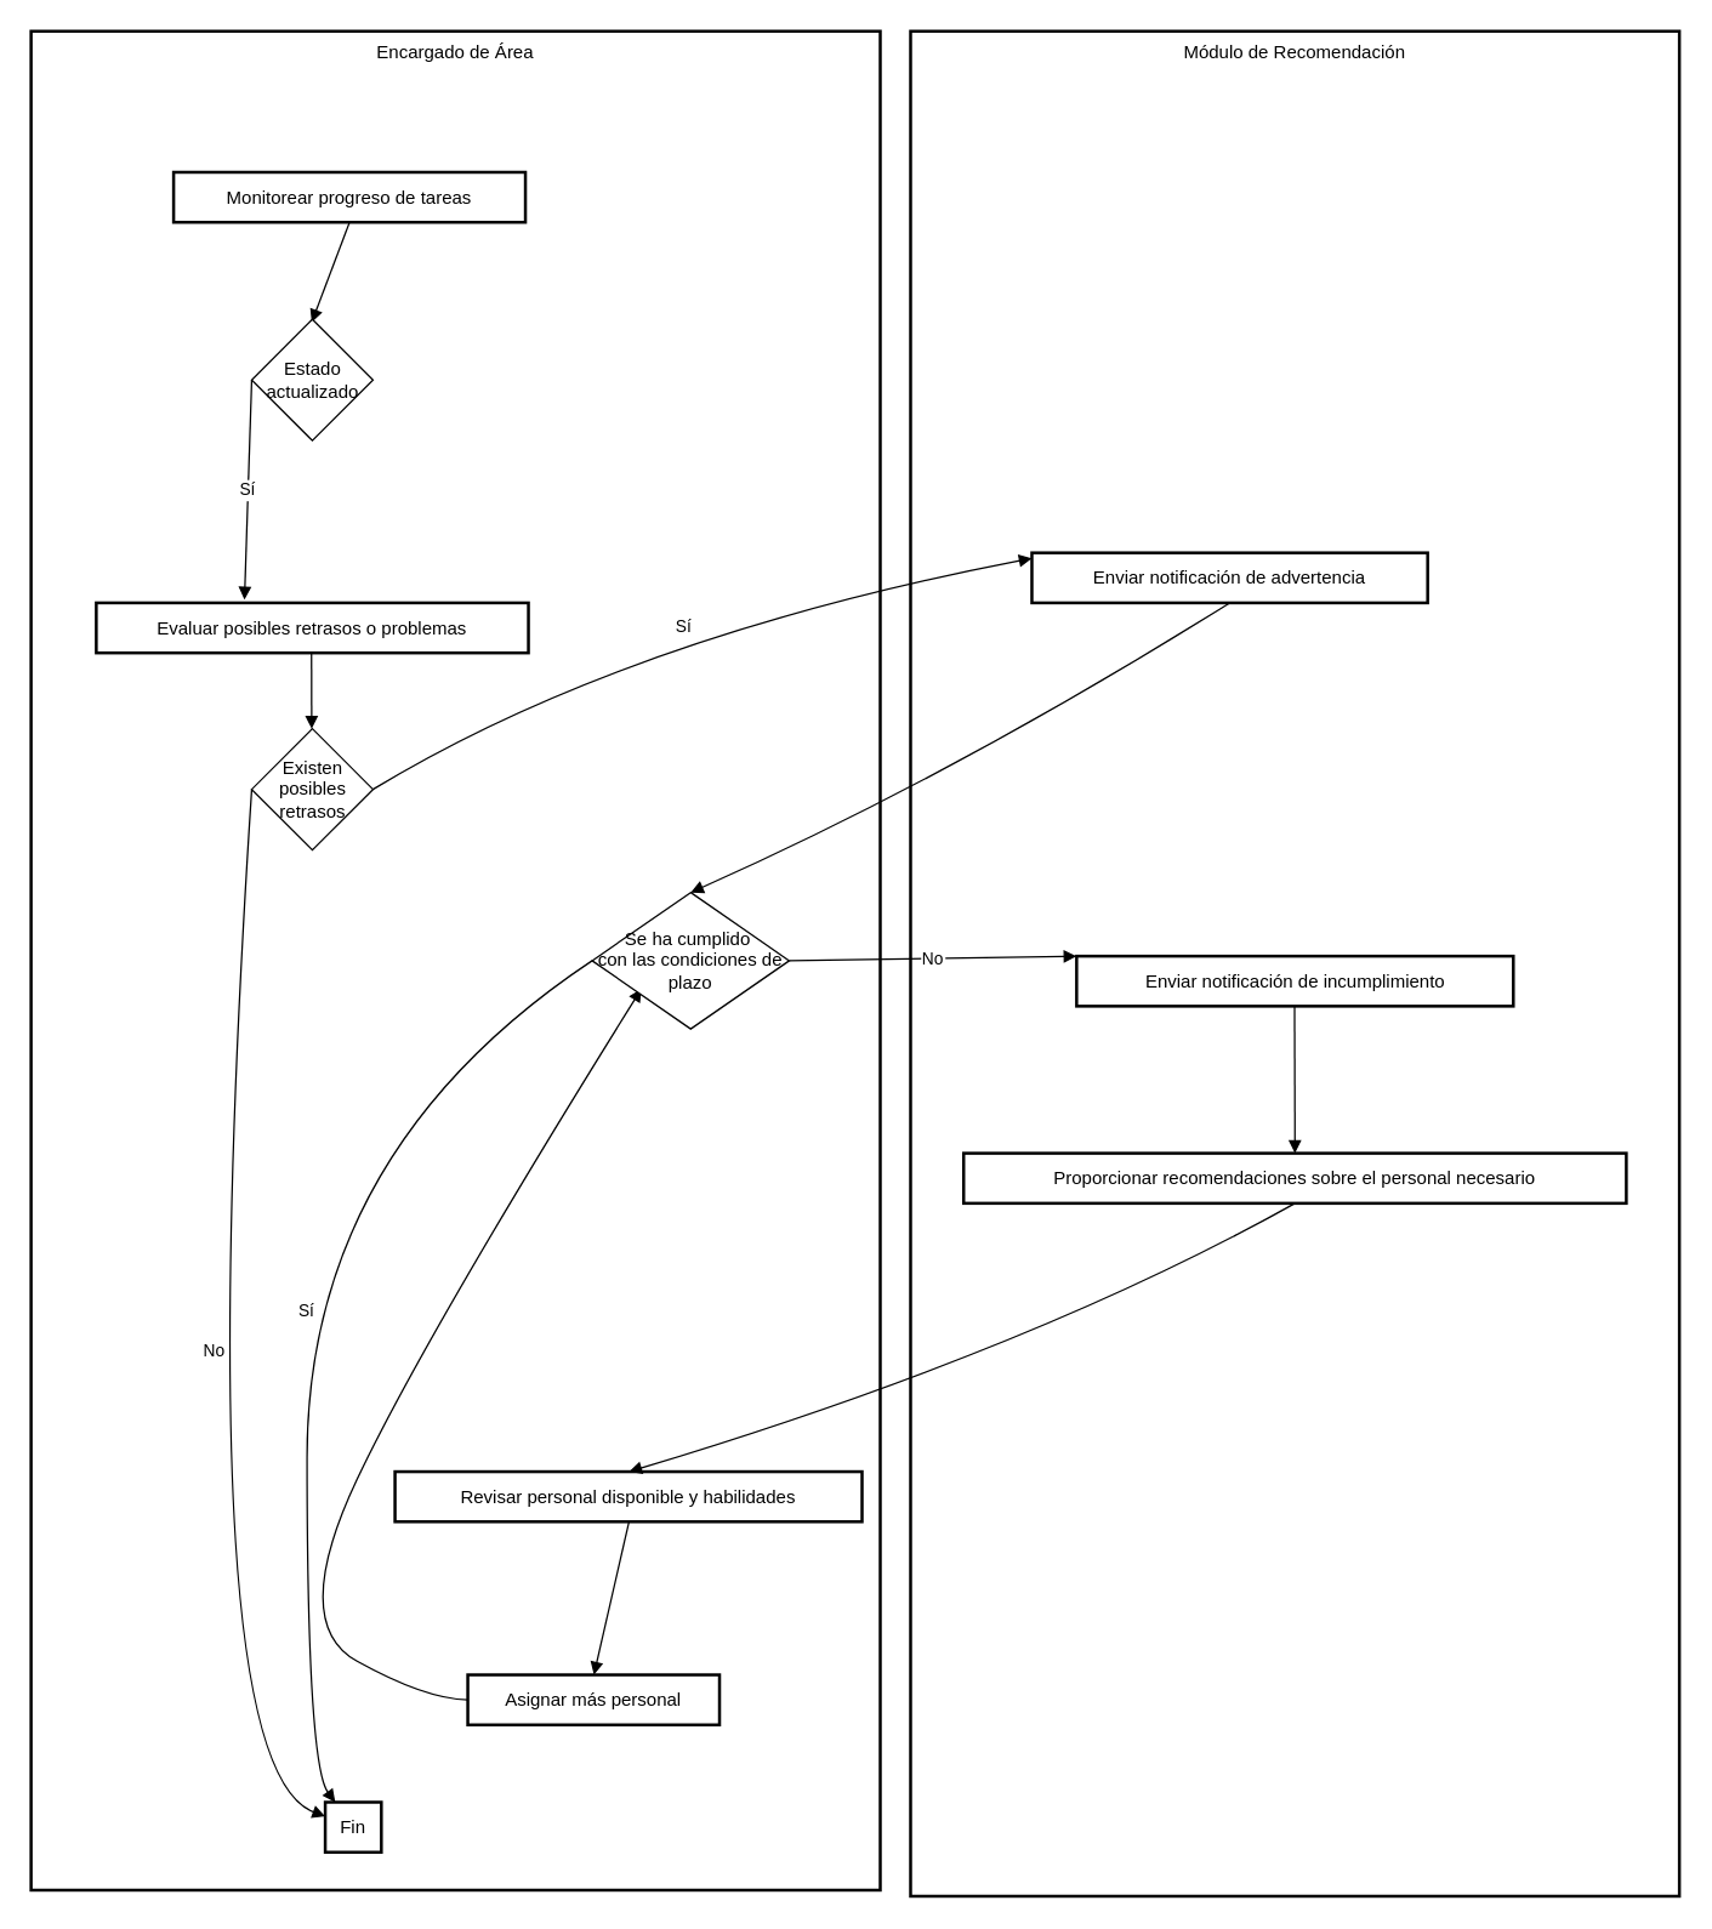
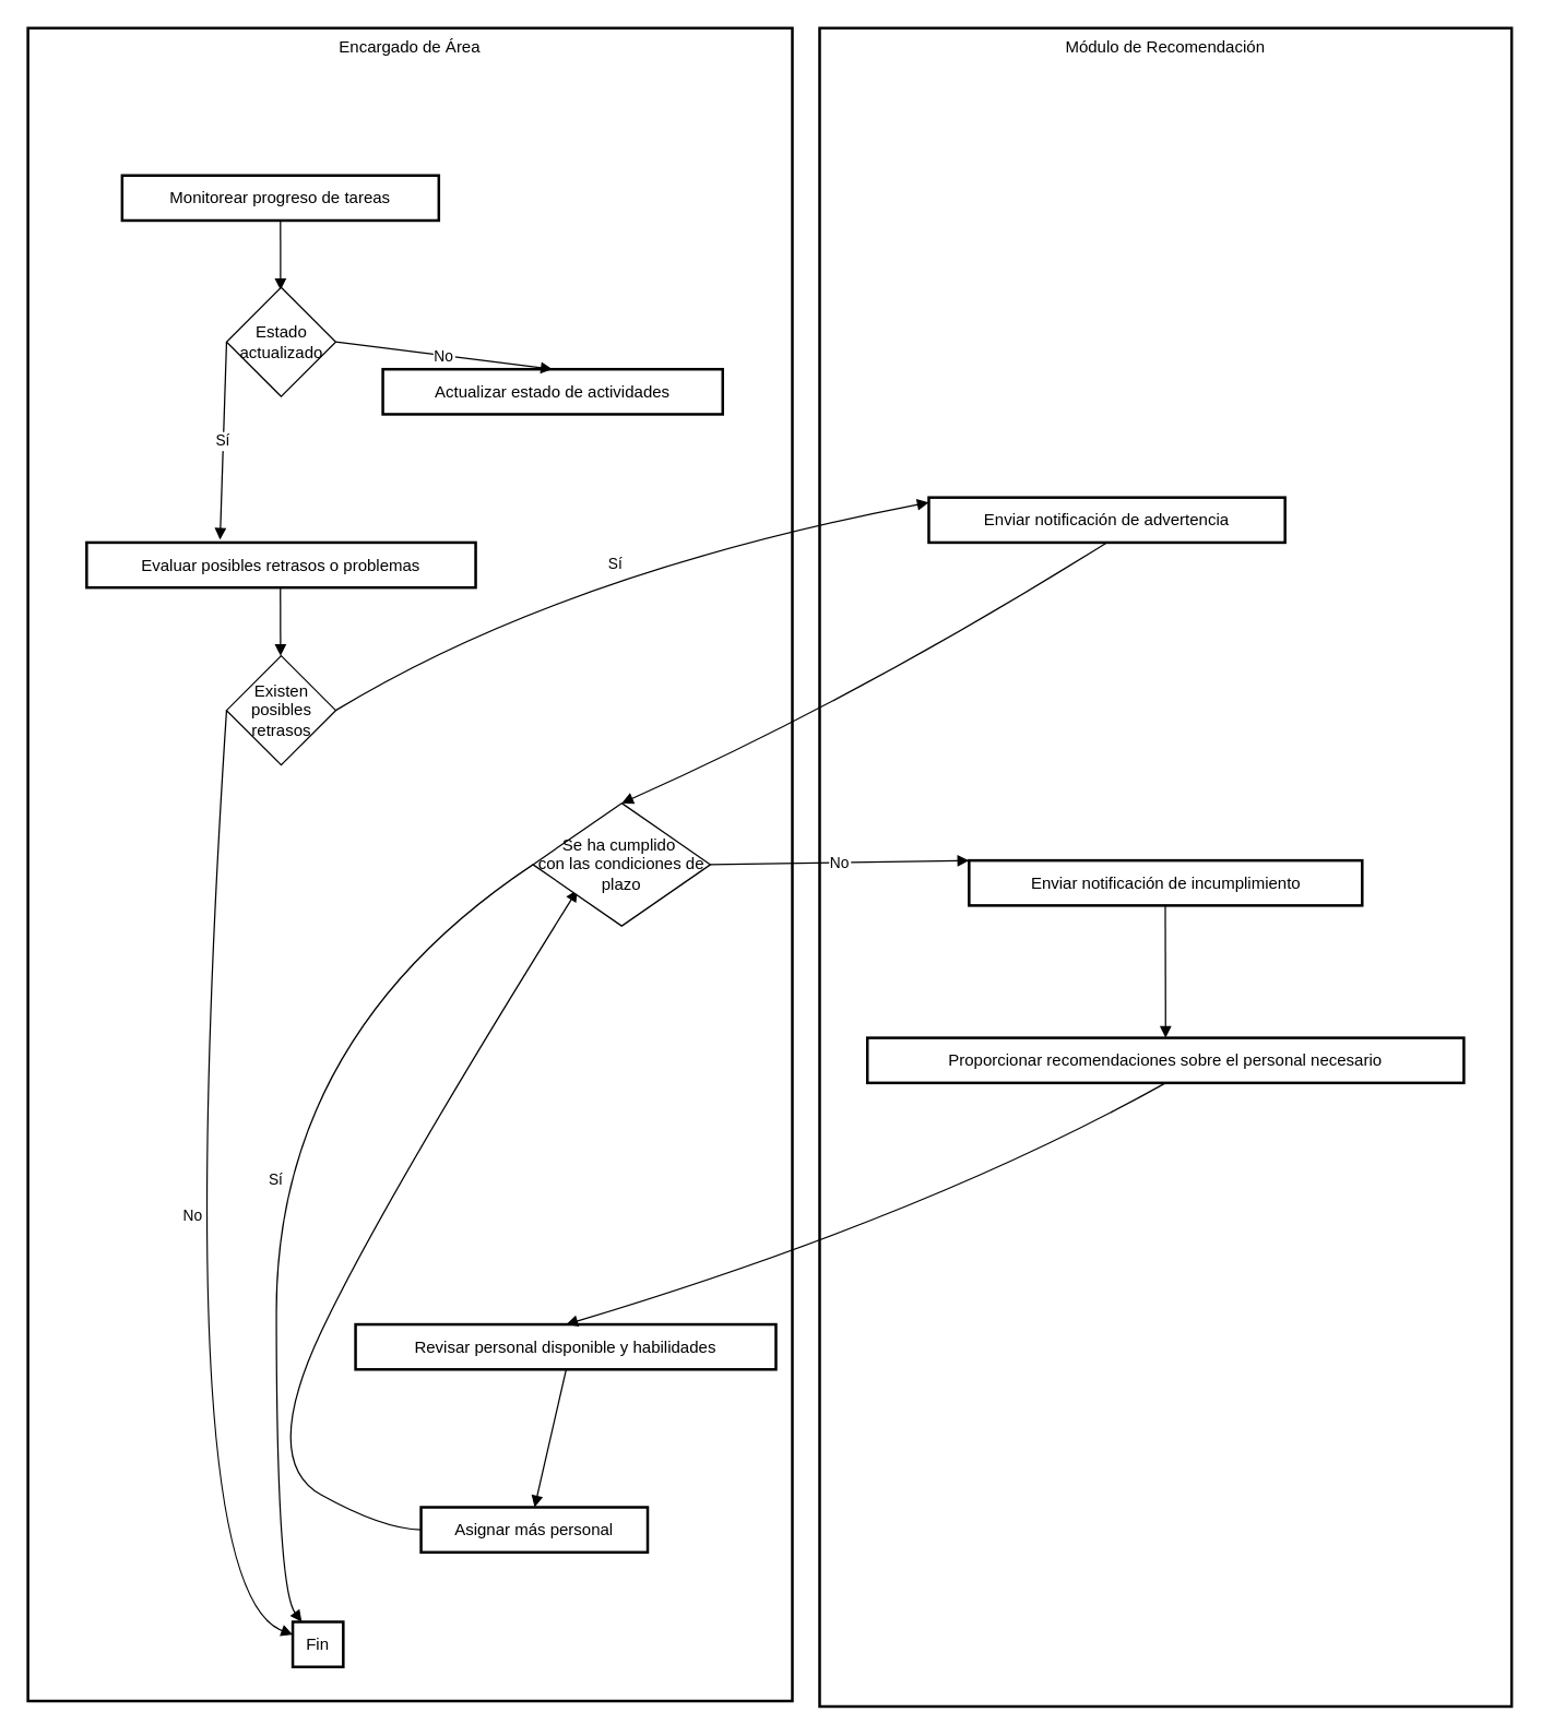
- <mxCell id="7" value="Monitorear progreso de tareas" style="whiteSpace=wrap;strokeWidth=2;" vertex="1" parent="1"><mxGeometry x="114" y="113" width="232" height="33" as="geometry" /></mxCell>
+ <mxCell id="7" value="Monitorear progreso de tareas" style="whiteSpace=wrap;strokeWidth=2;" vertex="1" parent="1"><mxGeometry x="89" y="128" width="232" height="33" as="geometry" /></mxCell>
+ <mxCell id="15" value="No" style="curved=1;startArrow=none;endArrow=block;exitX=1;exitY=0.5;entryX=0.499;entryY=-0.012;rounded=0;exitDx=0;exitDy=0;" edge="1" parent="1" source="26" target="8"><mxGeometry relative="1" as="geometry"><Array as="points" /><mxPoint x="261.232" y="245" as="sourcePoint" /></mxGeometry></mxCell>
+ <mxCell id="8" value="Actualizar estado de actividades" style="whiteSpace=wrap;strokeWidth=2;" vertex="1" parent="1"><mxGeometry x="280" y="270" width="249" height="33" as="geometry" /></mxCell>
